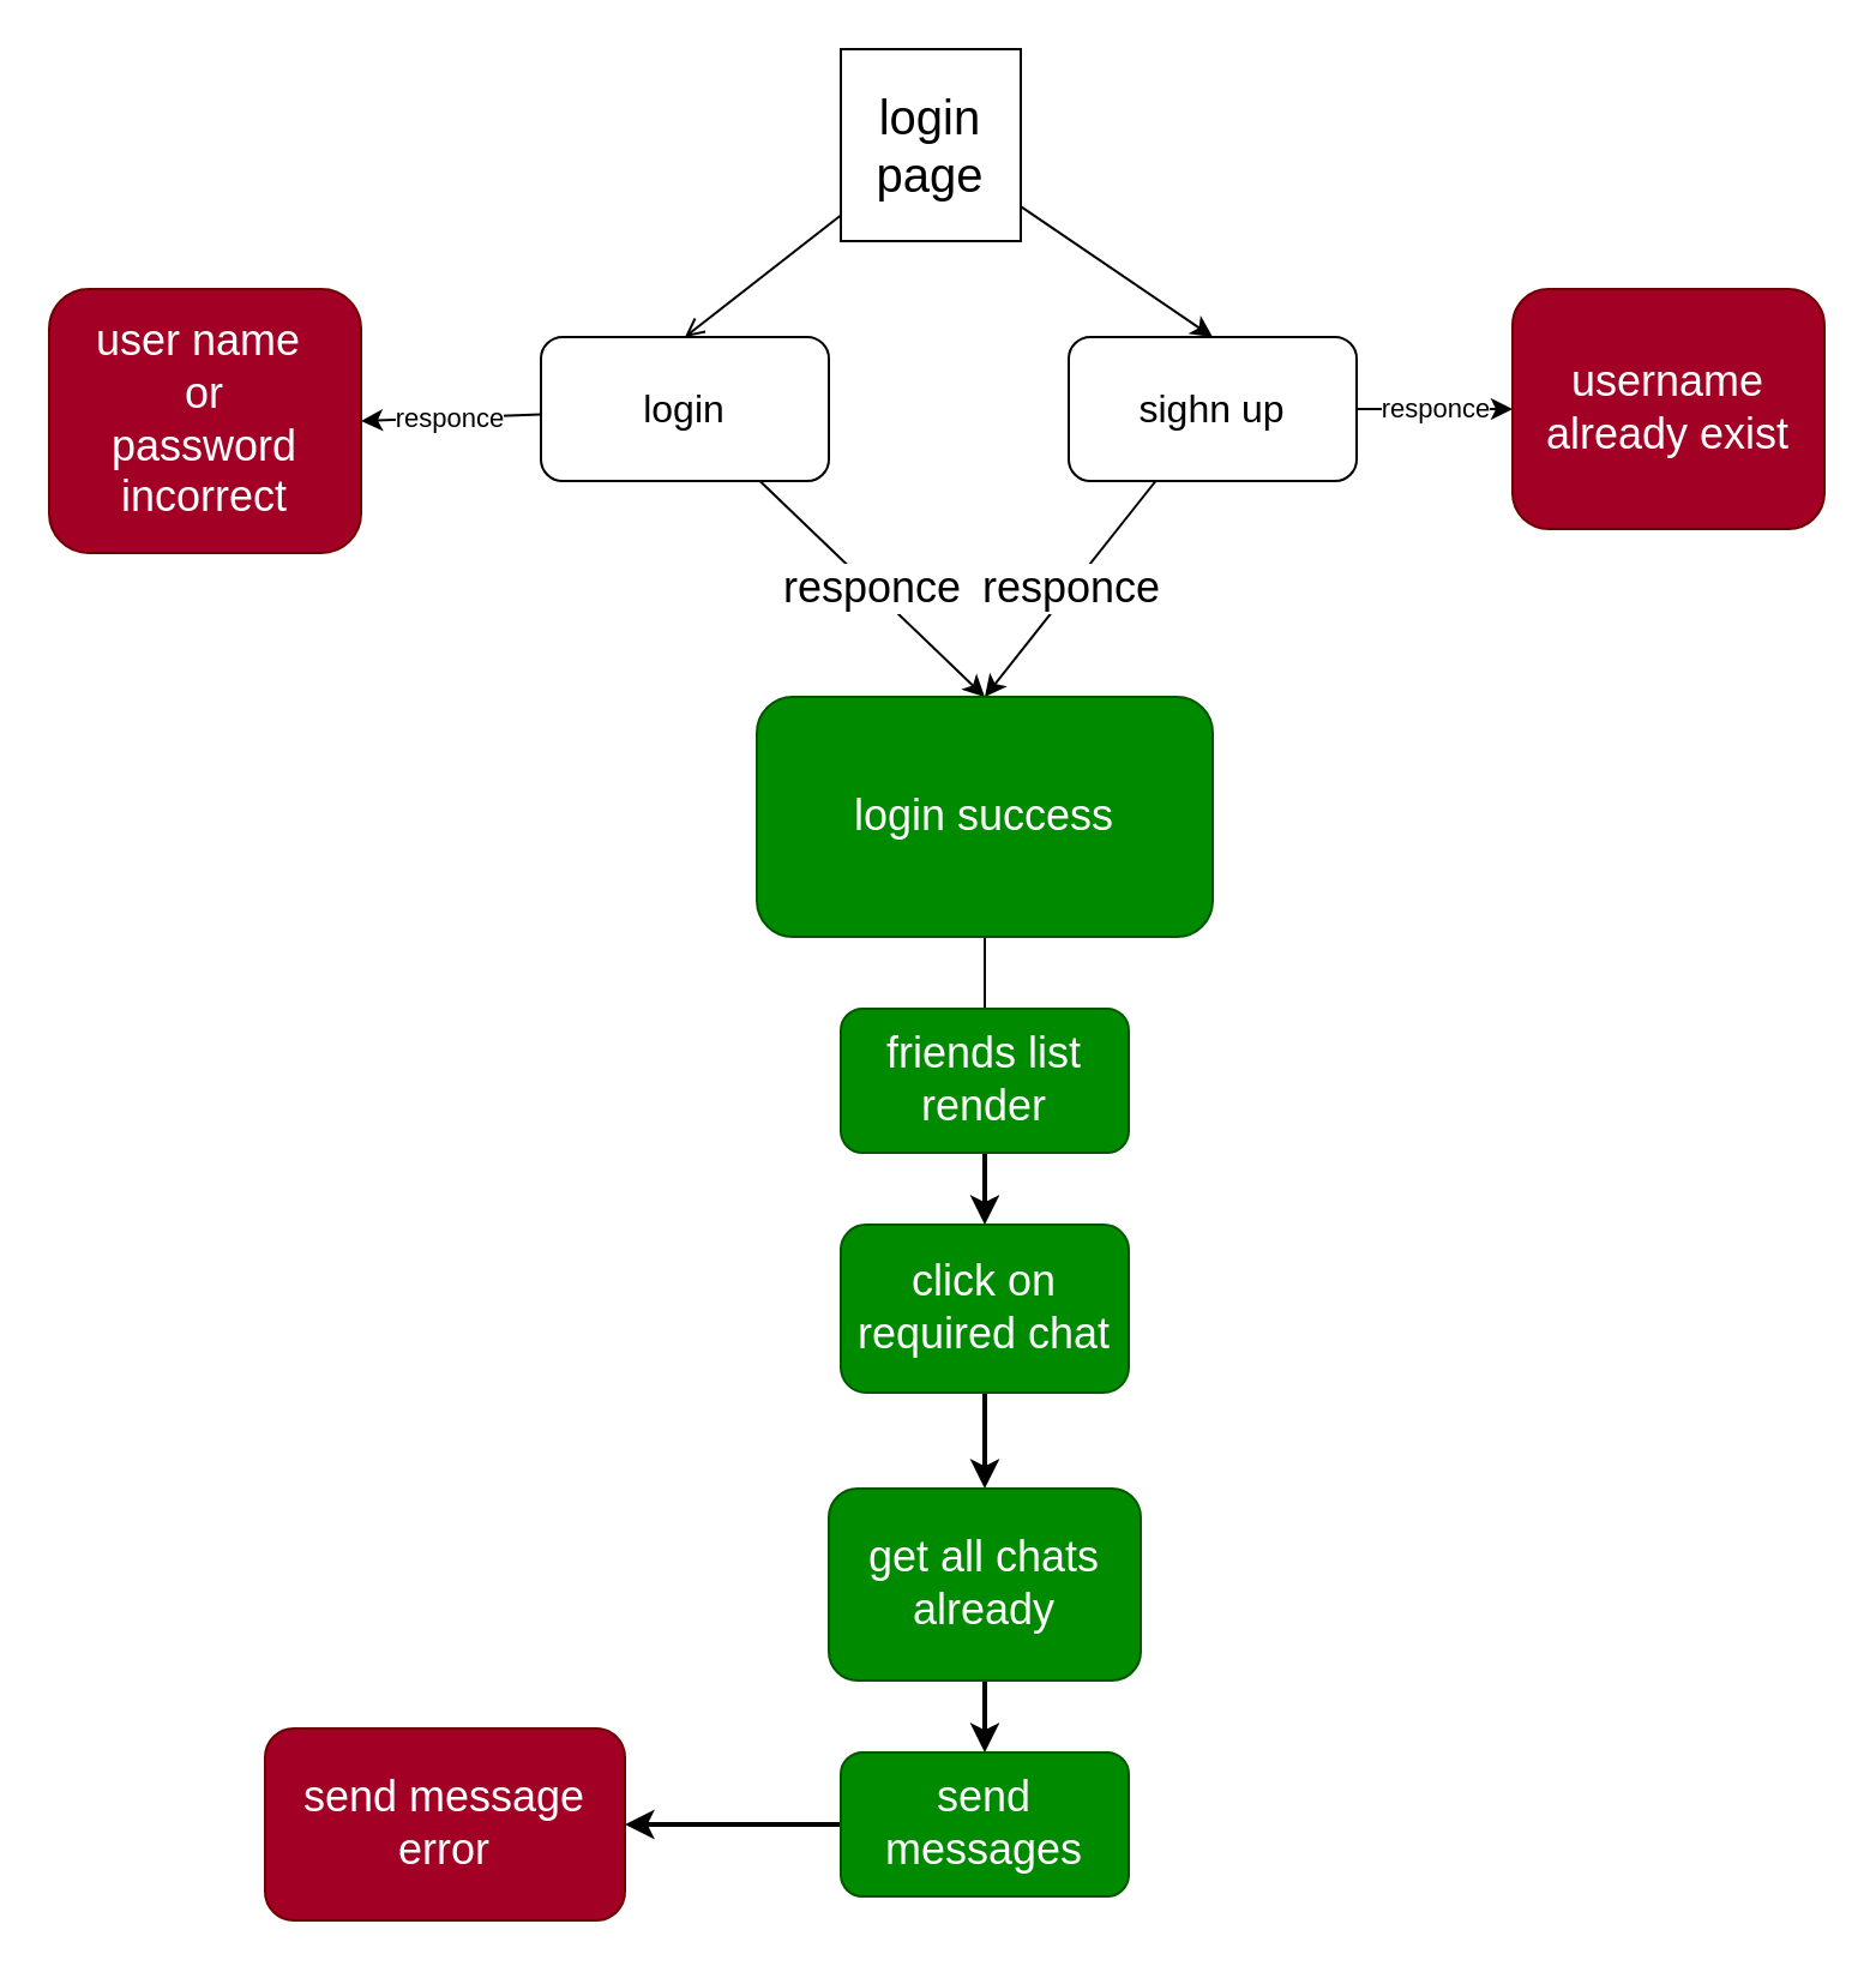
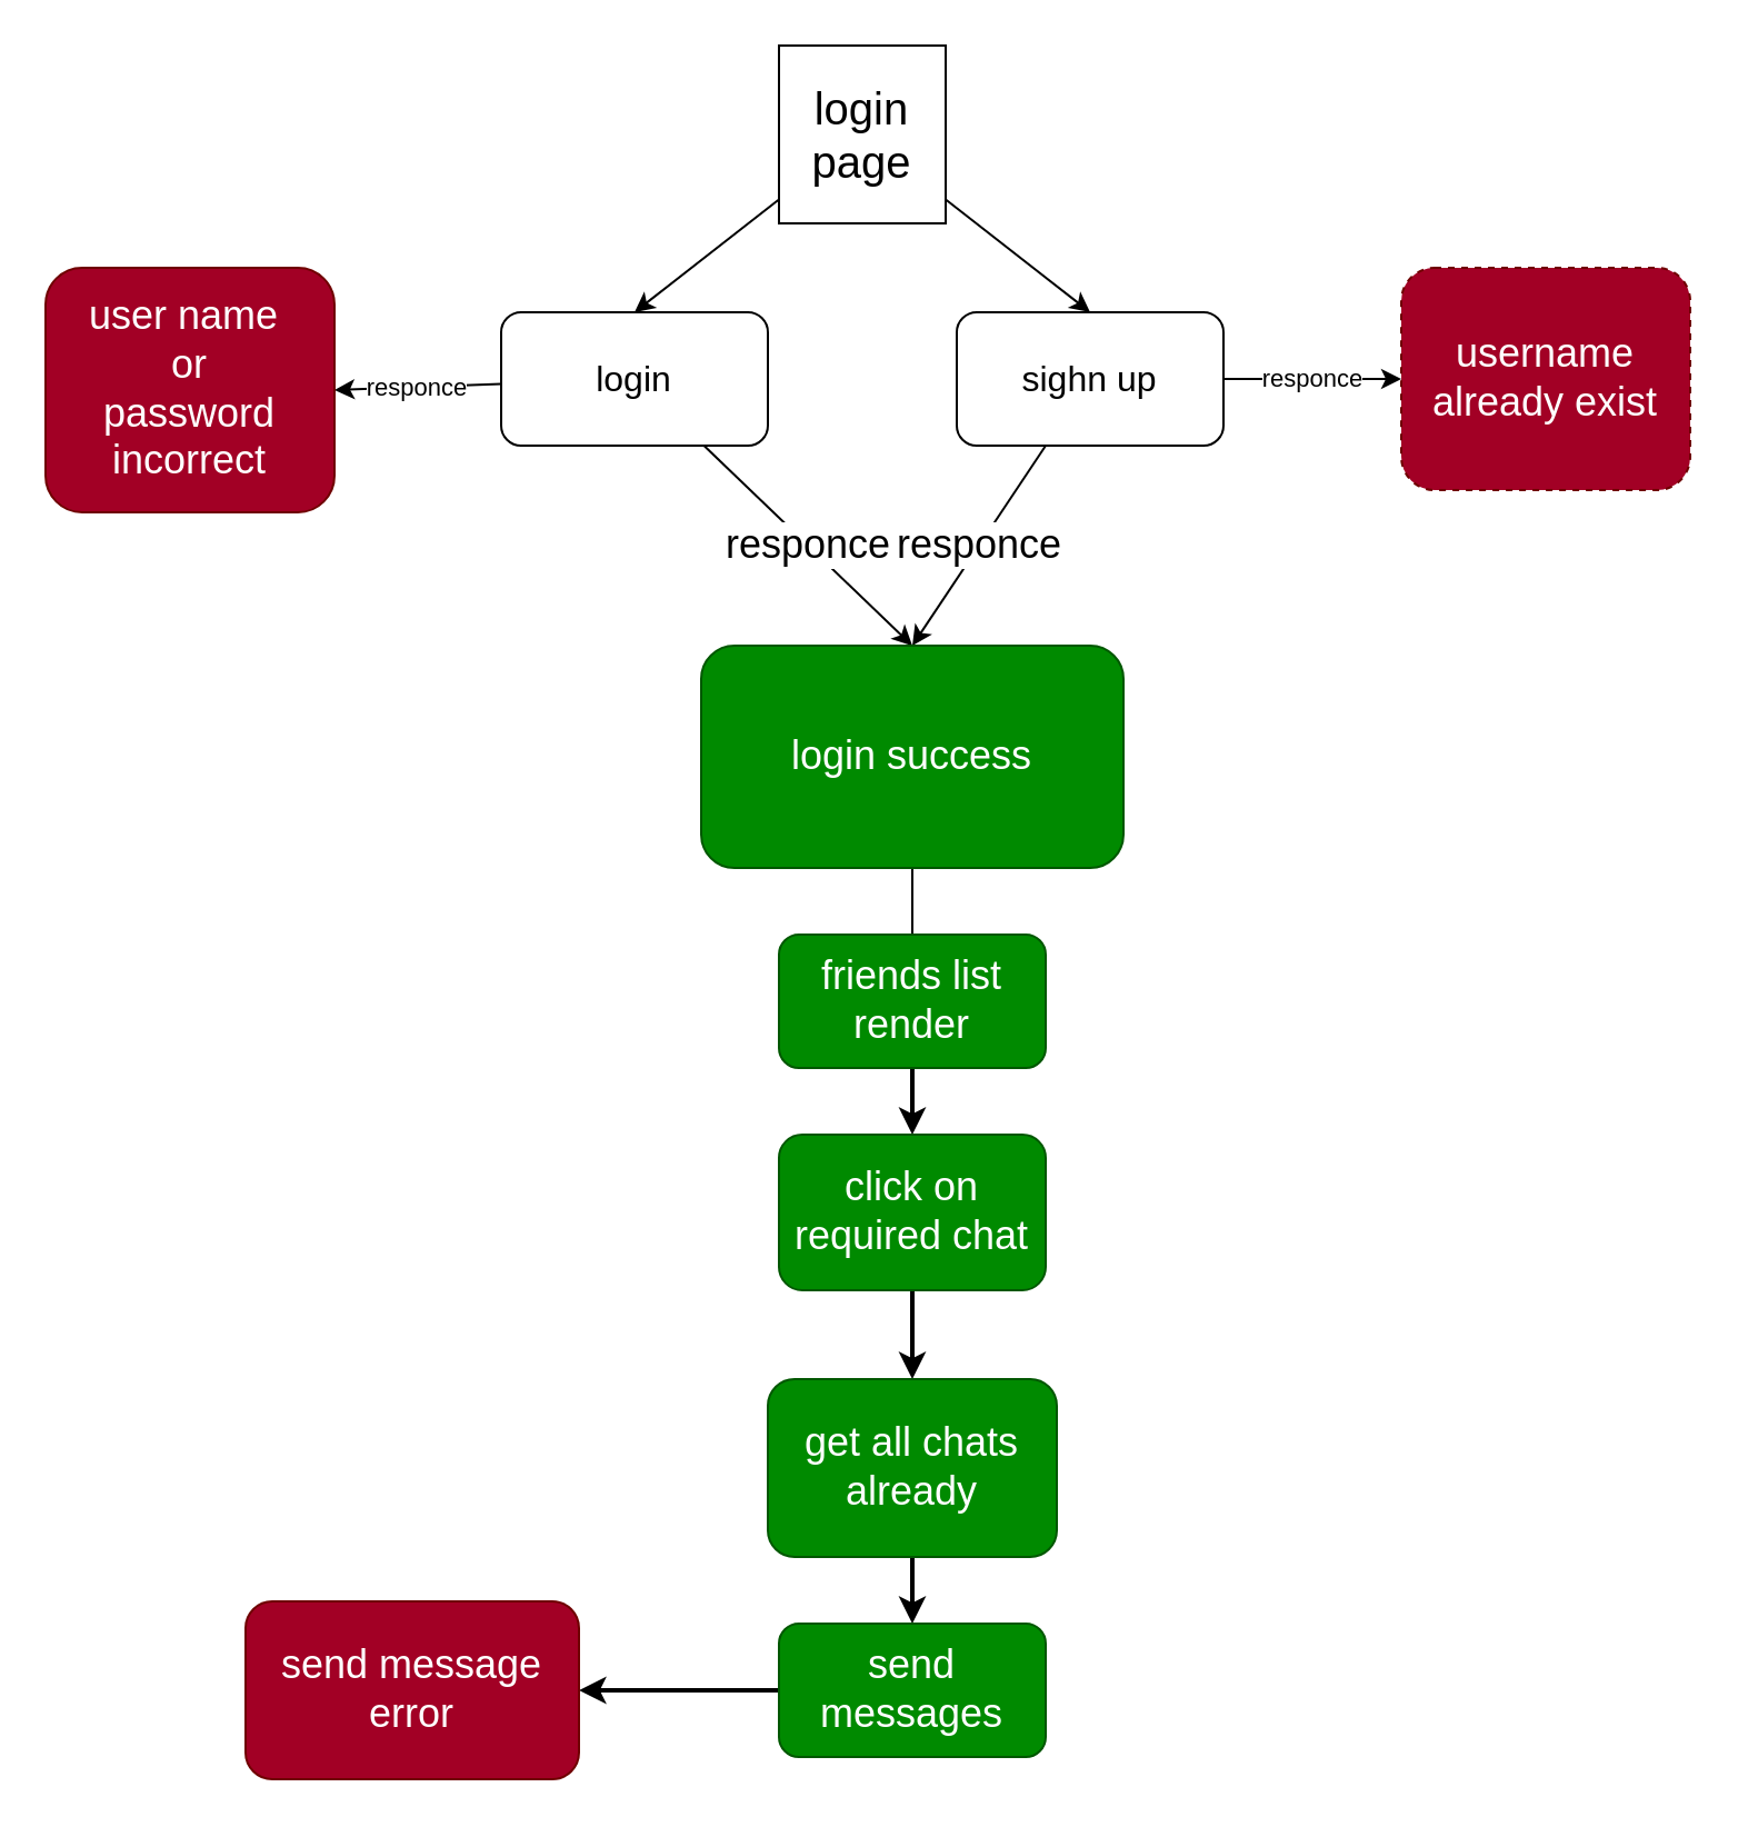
- <mxCell id="13" style="edgeStyle=none;html=1;entryX=0.5;entryY=0;entryDx=0;entryDy=0;fontSize=20;endArrow=open;" parent="1" source="14" target="8" edge="1"><mxGeometry relative="1" as="geometry" /></mxCell>
+ <mxCell id="13" style="edgeStyle=none;html=1;entryX=0.5;entryY=0;entryDx=0;entryDy=0;fontSize=20;" parent="1" source="14" target="8" edge="1"><mxGeometry relative="1" as="geometry" /></mxCell>
- <mxCell id="4" value="&lt;font size=&quot;3&quot;&gt;sighn up&lt;br&gt;&lt;/font&gt;" style="rounded=1;whiteSpace=wrap;html=1;" parent="1" vertex="1"><mxGeometry x="445" y="140" width="120" height="60" as="geometry" /></mxCell>
+ <mxCell id="4" value="&lt;font size=&quot;3&quot;&gt;sighn up&lt;br&gt;&lt;/font&gt;" style="rounded=1;whiteSpace=wrap;html=1;" parent="1" vertex="1"><mxGeometry x="430" y="140" width="120" height="60" as="geometry" /></mxCell>
- <mxCell id="5" value="username already exist" style="rounded=1;whiteSpace=wrap;html=1;fontSize=18;fillColor=#a20025;fontColor=#ffffff;strokeColor=#6F0000;" parent="1" vertex="1"><mxGeometry x="630" y="120" width="130" height="100" as="geometry" /></mxCell>
+ <mxCell id="5" value="username already exist" style="rounded=1;whiteSpace=wrap;html=1;fontSize=18;fillColor=#a20025;fontColor=#ffffff;strokeColor=#6F0000;dashed=1;" parent="1" vertex="1"><mxGeometry x="630" y="120" width="130" height="100" as="geometry" /></mxCell>
